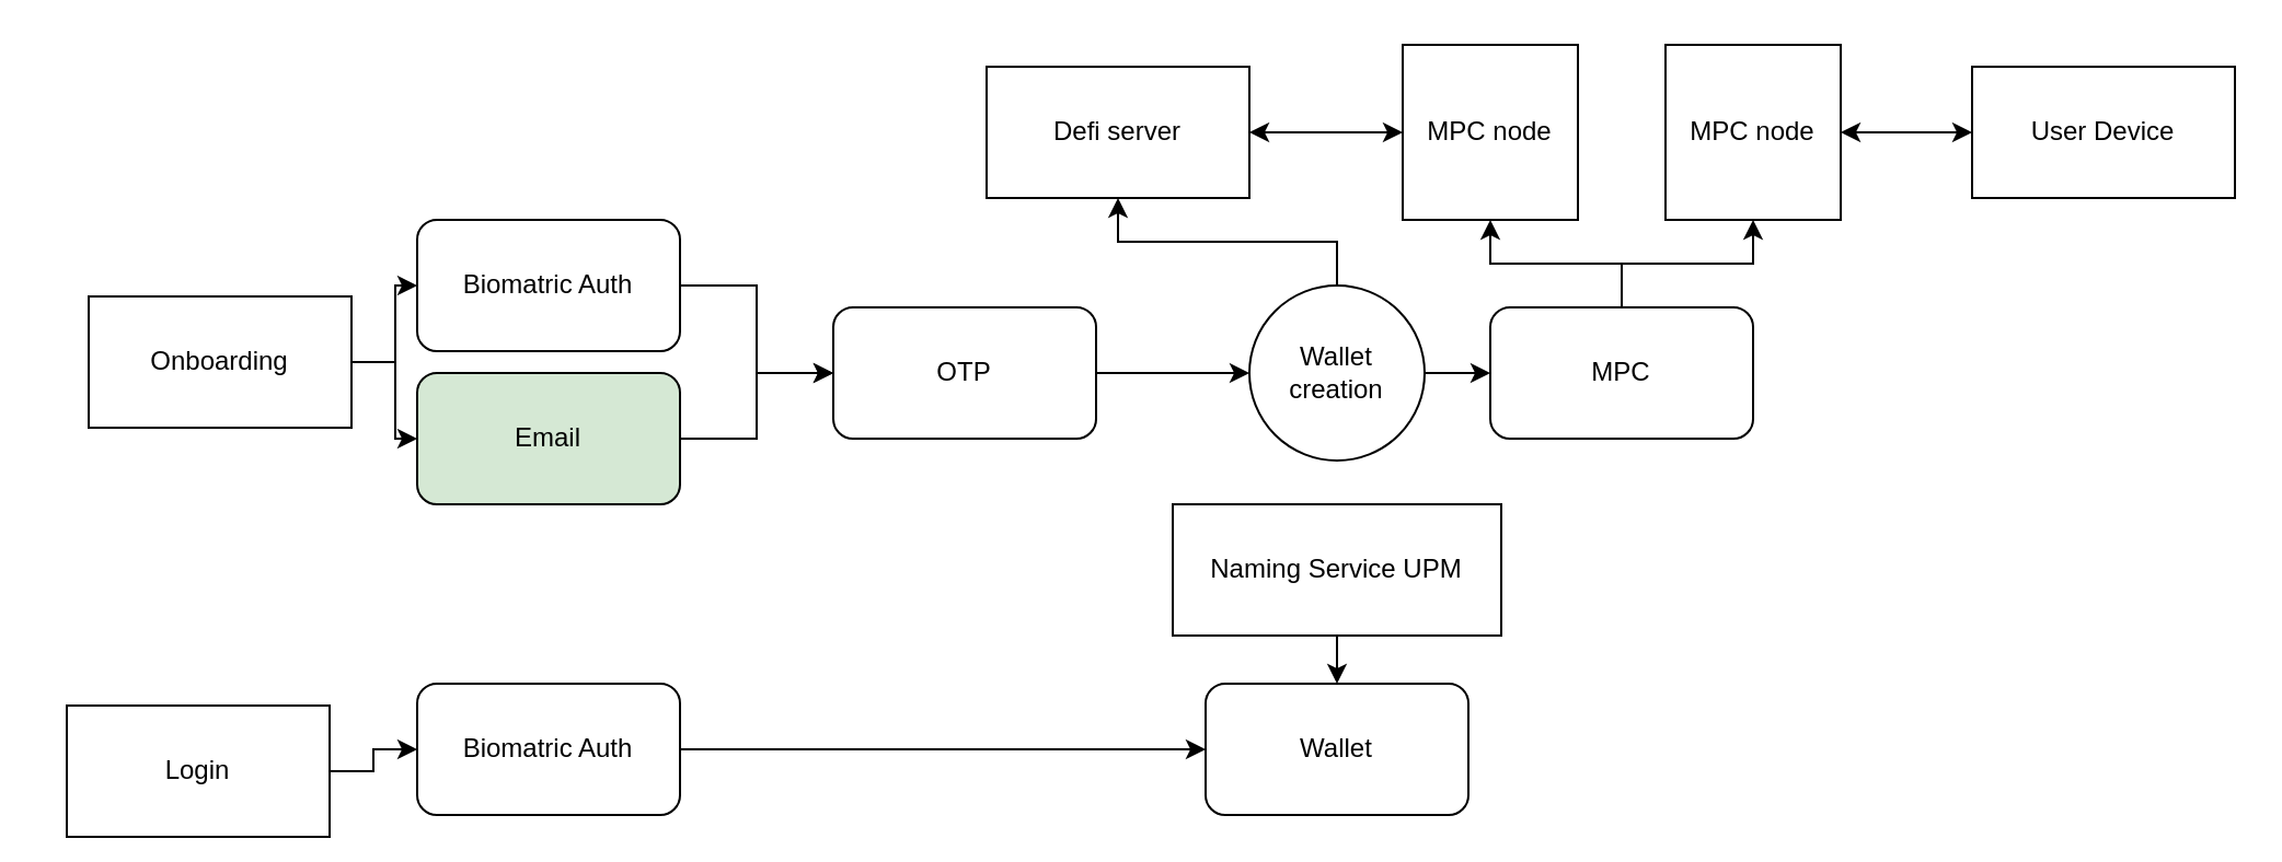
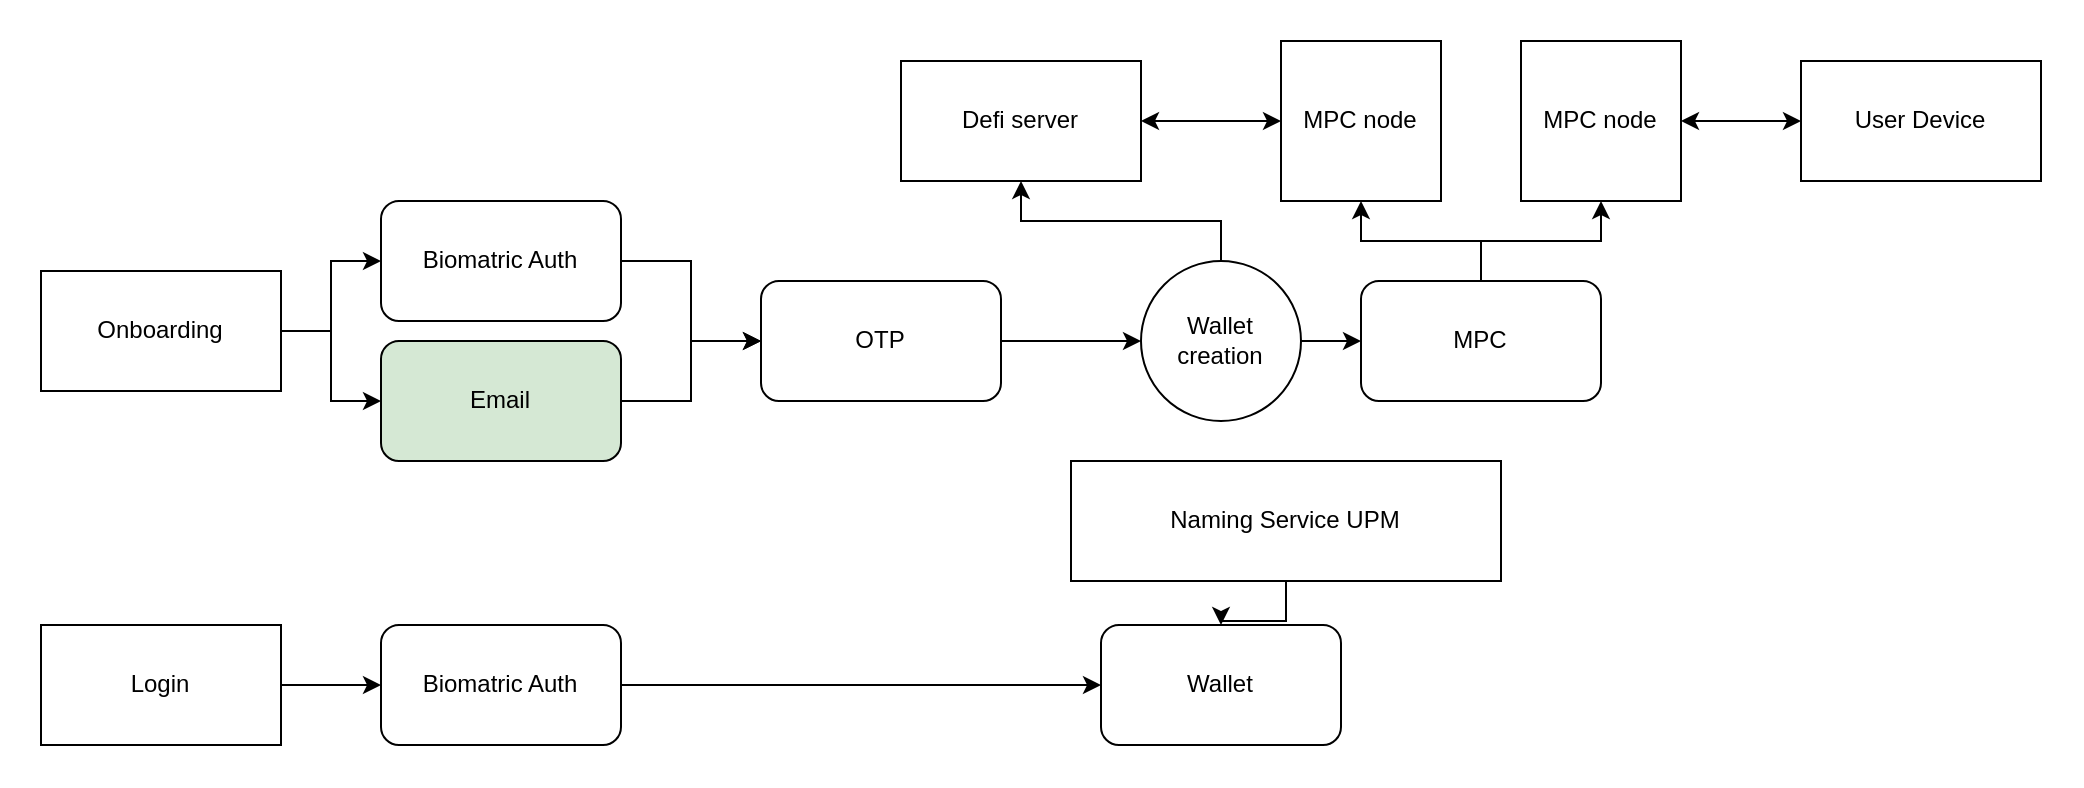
- <mxCell id="4" value="Onboarding" style="rounded=0;whiteSpace=wrap;html=1;" vertex="1" parent="1"><mxGeometry x="40" y="135" width="120" height="60" as="geometry" /></mxCell>
+ <mxCell id="4" value="Onboarding" style="rounded=0;whiteSpace=wrap;html=1;" vertex="1" parent="1"><mxGeometry x="20" y="135" width="120" height="60" as="geometry" /></mxCell>
- <mxCell id="29" value="Naming Service UPM" style="rounded=0;whiteSpace=wrap;html=1;" vertex="1" parent="1"><mxGeometry x="535" y="230" width="150" height="60" as="geometry" /></mxCell>
+ <mxCell id="29" value="Naming Service UPM" style="rounded=0;whiteSpace=wrap;html=1;" vertex="1" parent="1"><mxGeometry x="535" y="230" width="215" height="60" as="geometry" /></mxCell>
- <mxCell id="24" value="Login" style="rounded=0;whiteSpace=wrap;html=1;" vertex="1" parent="1"><mxGeometry x="30" y="322" width="120" height="60" as="geometry" /></mxCell>
+ <mxCell id="24" value="Login" style="rounded=0;whiteSpace=wrap;html=1;" vertex="1" parent="1"><mxGeometry x="20" y="312" width="120" height="60" as="geometry" /></mxCell>
